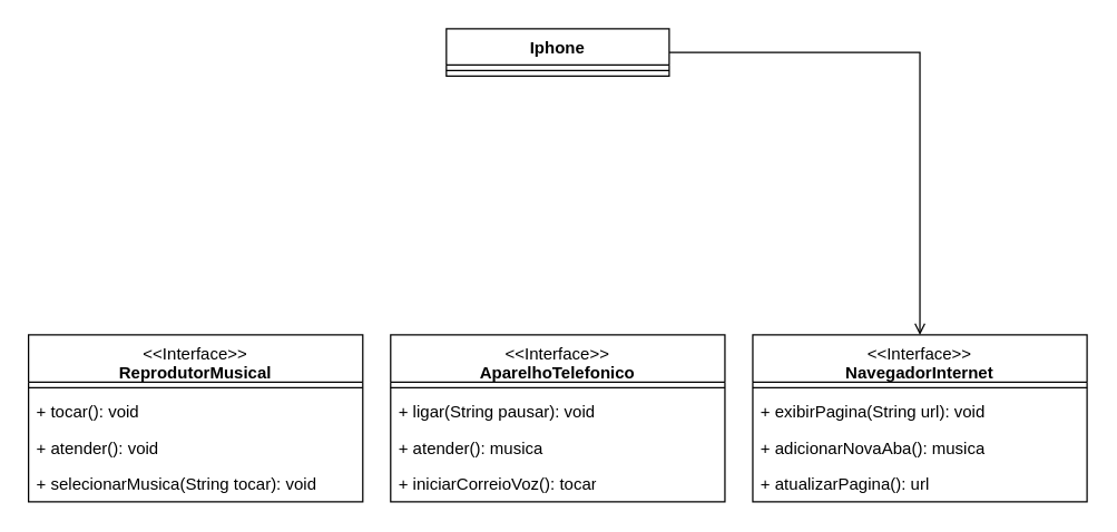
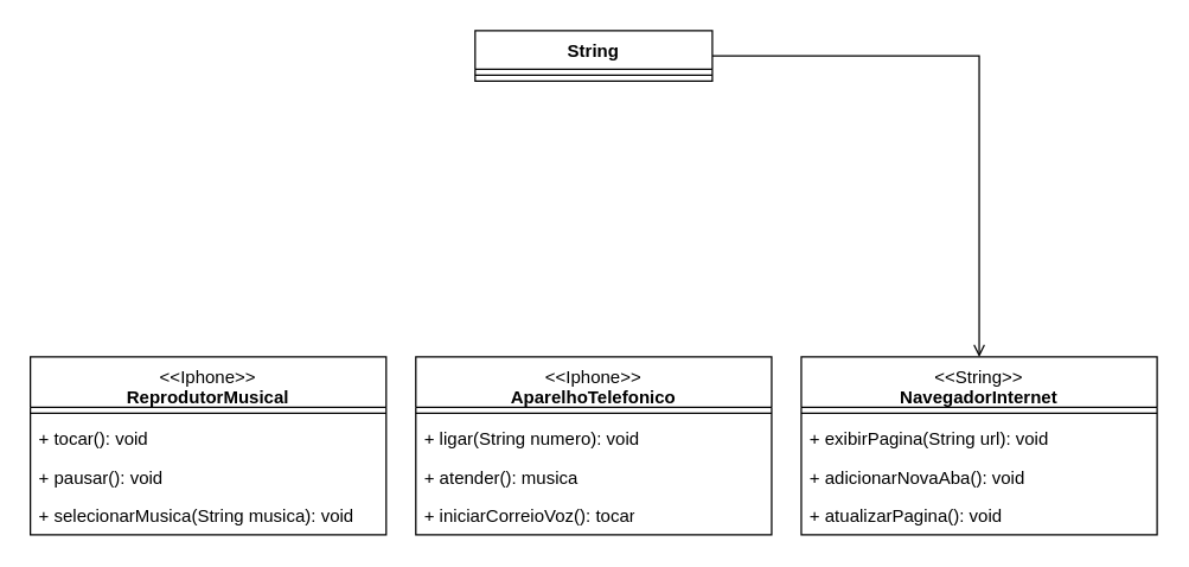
- <mxCell id="18" value="Iphone" style="swimlane;fontStyle=1;align=center;verticalAlign=top;childLayout=stackLayout;horizontal=1;startSize=26;horizontalStack=0;resizeParent=1;resizeParentMax=0;resizeLast=0;collapsible=1;marginBottom=0;whiteSpace=wrap;html=1;" vertex="1" parent="1"><mxGeometry x="320" y="20" width="160" height="34" as="geometry" /></mxCell>
+ <mxCell id="18" value="String" style="swimlane;fontStyle=1;align=center;verticalAlign=top;childLayout=stackLayout;horizontal=1;startSize=26;horizontalStack=0;resizeParent=1;resizeParentMax=0;resizeLast=0;collapsible=1;marginBottom=0;whiteSpace=wrap;html=1;" vertex="1" parent="1"><mxGeometry x="320" y="20" width="160" height="34" as="geometry" /></mxCell>
- <mxCell id="2" value="&lt;span style=&quot;font-weight: normal;&quot;&gt;&amp;lt;&amp;lt;Interface&amp;gt;&amp;gt;&lt;/span&gt;&lt;div&gt;ReprodutorMusical&lt;/div&gt;" style="swimlane;fontStyle=1;align=center;verticalAlign=top;childLayout=stackLayout;horizontal=1;startSize=34;horizontalStack=0;resizeParent=1;resizeParentMax=0;resizeLast=0;collapsible=1;marginBottom=0;whiteSpace=wrap;html=1;fillColor=default;" vertex="1" parent="1"><mxGeometry x="20" y="240" width="240" height="120" as="geometry" /></mxCell>
+ <mxCell id="2" value="&lt;span style=&quot;font-weight: normal;&quot;&gt;&amp;lt;&amp;lt;Iphone&amp;gt;&amp;gt;&lt;/span&gt;&lt;div&gt;ReprodutorMusical&lt;/div&gt;" style="swimlane;fontStyle=1;align=center;verticalAlign=top;childLayout=stackLayout;horizontal=1;startSize=34;horizontalStack=0;resizeParent=1;resizeParentMax=0;resizeLast=0;collapsible=1;marginBottom=0;whiteSpace=wrap;html=1;fillColor=default;" vertex="1" parent="1"><mxGeometry x="20" y="240" width="240" height="120" as="geometry" /></mxCell>
- <mxCell id="7" value="&lt;span style=&quot;font-weight: normal;&quot;&gt;&amp;lt;&amp;lt;Interface&amp;gt;&amp;gt;&lt;/span&gt;&lt;div&gt;AparelhoTelefonico&lt;/div&gt;" style="swimlane;fontStyle=1;align=center;verticalAlign=top;childLayout=stackLayout;horizontal=1;startSize=34;horizontalStack=0;resizeParent=1;resizeParentMax=0;resizeLast=0;collapsible=1;marginBottom=0;whiteSpace=wrap;html=1;fillColor=default;" vertex="1" parent="1"><mxGeometry x="280" y="240" width="240" height="120" as="geometry" /></mxCell>
+ <mxCell id="7" value="&lt;span style=&quot;font-weight: normal;&quot;&gt;&amp;lt;&amp;lt;Iphone&amp;gt;&amp;gt;&lt;/span&gt;&lt;div&gt;AparelhoTelefonico&lt;/div&gt;" style="swimlane;fontStyle=1;align=center;verticalAlign=top;childLayout=stackLayout;horizontal=1;startSize=34;horizontalStack=0;resizeParent=1;resizeParentMax=0;resizeLast=0;collapsible=1;marginBottom=0;whiteSpace=wrap;html=1;fillColor=default;" vertex="1" parent="1"><mxGeometry x="280" y="240" width="240" height="120" as="geometry" /></mxCell>
- <mxCell id="12" value="&lt;span style=&quot;font-weight: normal;&quot;&gt;&amp;lt;&amp;lt;Interface&amp;gt;&amp;gt;&lt;/span&gt;&lt;div&gt;NavegadorInternet&lt;/div&gt;" style="swimlane;fontStyle=1;align=center;verticalAlign=top;childLayout=stackLayout;horizontal=1;startSize=34;horizontalStack=0;resizeParent=1;resizeParentMax=0;resizeLast=0;collapsible=1;marginBottom=0;whiteSpace=wrap;html=1;fillColor=default;" vertex="1" parent="1"><mxGeometry x="540" y="240" width="240" height="120" as="geometry" /></mxCell>
+ <mxCell id="12" value="&lt;span style=&quot;font-weight: normal;&quot;&gt;&amp;lt;&amp;lt;String&amp;gt;&amp;gt;&lt;/span&gt;&lt;div&gt;NavegadorInternet&lt;/div&gt;" style="swimlane;fontStyle=1;align=center;verticalAlign=top;childLayout=stackLayout;horizontal=1;startSize=34;horizontalStack=0;resizeParent=1;resizeParentMax=0;resizeLast=0;collapsible=1;marginBottom=0;whiteSpace=wrap;html=1;fillColor=default;" vertex="1" parent="1"><mxGeometry x="540" y="240" width="240" height="120" as="geometry" /></mxCell>
- <mxCell id="9" value="+ ligar(String pausar): void" style="text;strokeColor=none;fillColor=none;align=left;verticalAlign=top;spacingLeft=4;spacingRight=4;overflow=hidden;rotatable=0;points=[[0,0.5],[1,0.5]];portConstraint=eastwest;whiteSpace=wrap;html=1;" vertex="1" parent="7"><mxGeometry y="42" width="240" height="26" as="geometry" /></mxCell>
+ <mxCell id="9" value="+ ligar(String numero): void" style="text;strokeColor=none;fillColor=none;align=left;verticalAlign=top;spacingLeft=4;spacingRight=4;overflow=hidden;rotatable=0;points=[[0,0.5],[1,0.5]];portConstraint=eastwest;whiteSpace=wrap;html=1;" vertex="1" parent="7"><mxGeometry y="42" width="240" height="26" as="geometry" /></mxCell>
- <mxCell id="5" value="+ atender(): void" style="text;strokeColor=none;fillColor=none;align=left;verticalAlign=top;spacingLeft=4;spacingRight=4;overflow=hidden;rotatable=0;points=[[0,0.5],[1,0.5]];portConstraint=eastwest;whiteSpace=wrap;html=1;" vertex="1" parent="2"><mxGeometry y="68" width="240" height="26" as="geometry" /></mxCell>
+ <mxCell id="5" value="+ pausar(): void" style="text;strokeColor=none;fillColor=none;align=left;verticalAlign=top;spacingLeft=4;spacingRight=4;overflow=hidden;rotatable=0;points=[[0,0.5],[1,0.5]];portConstraint=eastwest;whiteSpace=wrap;html=1;" vertex="1" parent="2"><mxGeometry y="68" width="240" height="26" as="geometry" /></mxCell>
- <mxCell id="15" value="+ adicionarNovaAba(): musica" style="text;strokeColor=none;fillColor=none;align=left;verticalAlign=top;spacingLeft=4;spacingRight=4;overflow=hidden;rotatable=0;points=[[0,0.5],[1,0.5]];portConstraint=eastwest;whiteSpace=wrap;html=1;" vertex="1" parent="12"><mxGeometry y="68" width="240" height="26" as="geometry" /></mxCell>
+ <mxCell id="15" value="+ adicionarNovaAba(): void" style="text;strokeColor=none;fillColor=none;align=left;verticalAlign=top;spacingLeft=4;spacingRight=4;overflow=hidden;rotatable=0;points=[[0,0.5],[1,0.5]];portConstraint=eastwest;whiteSpace=wrap;html=1;" vertex="1" parent="12"><mxGeometry y="68" width="240" height="26" as="geometry" /></mxCell>
- <mxCell id="6" value="+ selecionarMusica(String tocar): void" style="text;strokeColor=none;fillColor=none;align=left;verticalAlign=top;spacingLeft=4;spacingRight=4;overflow=hidden;rotatable=0;points=[[0,0.5],[1,0.5]];portConstraint=eastwest;whiteSpace=wrap;html=1;" vertex="1" parent="2"><mxGeometry y="94" width="240" height="26" as="geometry" /></mxCell>
+ <mxCell id="6" value="+ selecionarMusica(String musica): void" style="text;strokeColor=none;fillColor=none;align=left;verticalAlign=top;spacingLeft=4;spacingRight=4;overflow=hidden;rotatable=0;points=[[0,0.5],[1,0.5]];portConstraint=eastwest;whiteSpace=wrap;html=1;" vertex="1" parent="2"><mxGeometry y="94" width="240" height="26" as="geometry" /></mxCell>
- <mxCell id="16" value="+ atualizarPagina(): url" style="text;strokeColor=none;fillColor=none;align=left;verticalAlign=top;spacingLeft=4;spacingRight=4;overflow=hidden;rotatable=0;points=[[0,0.5],[1,0.5]];portConstraint=eastwest;whiteSpace=wrap;html=1;" vertex="1" parent="12"><mxGeometry y="94" width="240" height="26" as="geometry" /></mxCell>
+ <mxCell id="16" value="+ atualizarPagina(): void" style="text;strokeColor=none;fillColor=none;align=left;verticalAlign=top;spacingLeft=4;spacingRight=4;overflow=hidden;rotatable=0;points=[[0,0.5],[1,0.5]];portConstraint=eastwest;whiteSpace=wrap;html=1;" vertex="1" parent="12"><mxGeometry y="94" width="240" height="26" as="geometry" /></mxCell>
